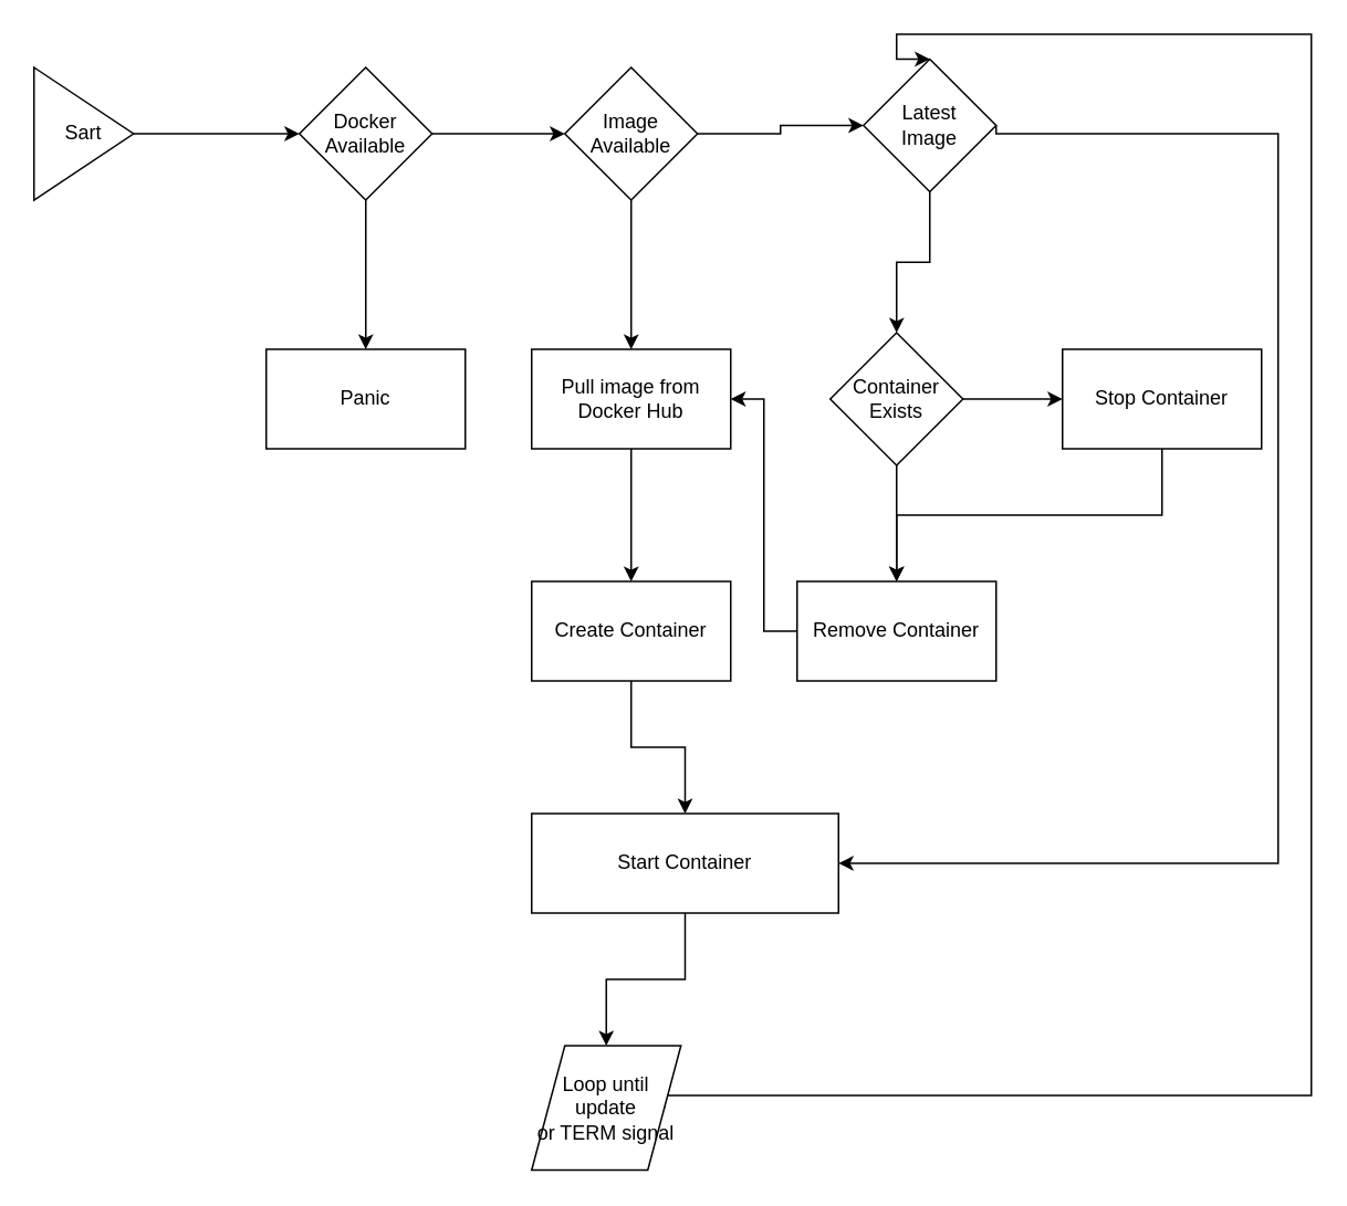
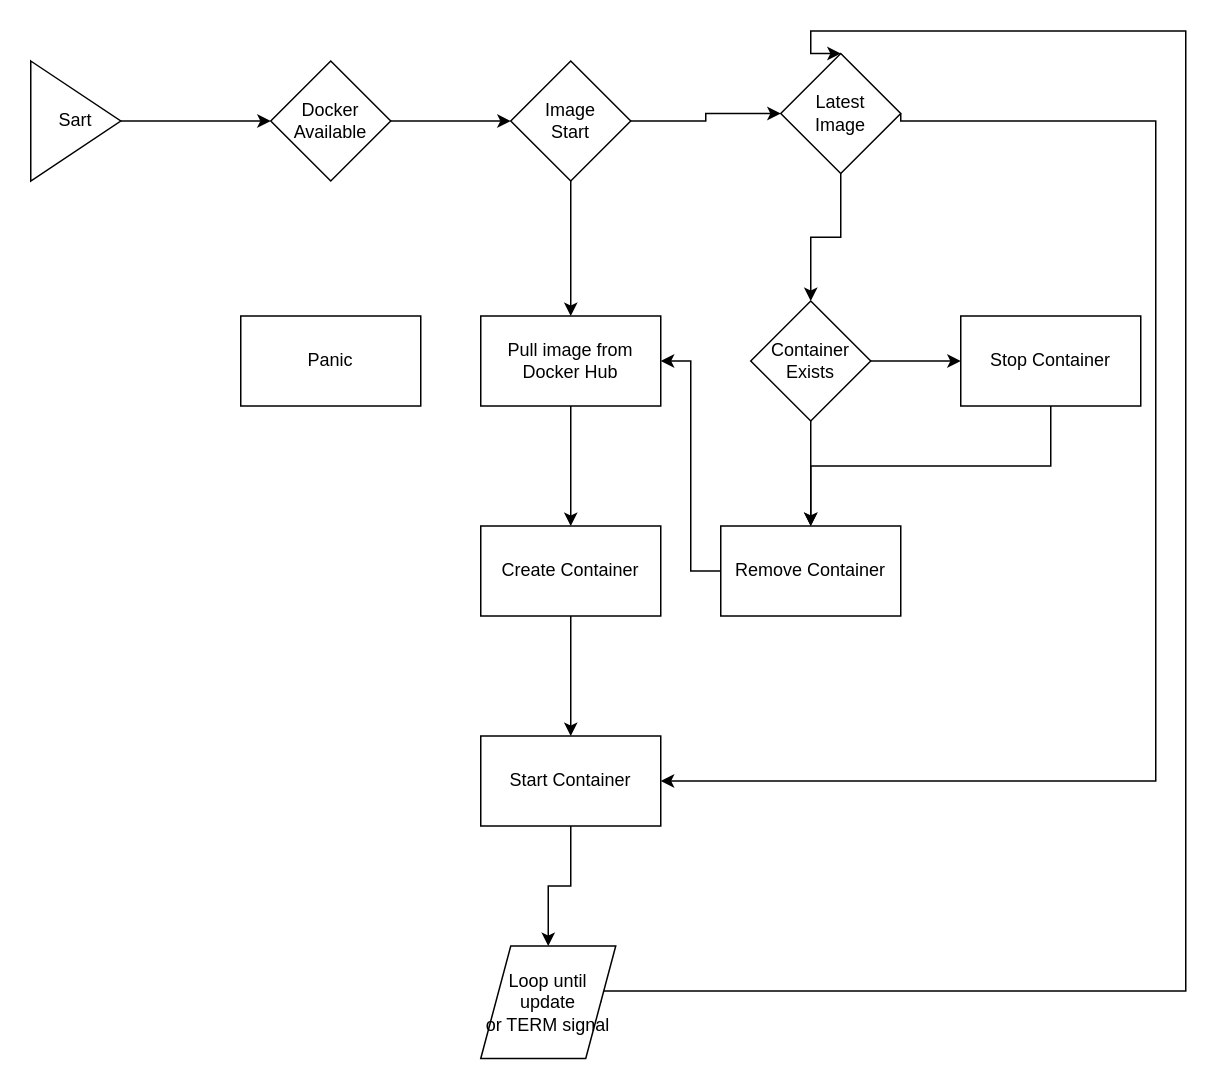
- <mxCell id="7" value="Image&lt;br&gt;Available" style="rhombus;whiteSpace=wrap;html=1;" vertex="1" parent="1"><mxGeometry x="340" y="40" width="80" height="80" as="geometry" /></mxCell>
+ <mxCell id="7" value="Image&lt;br&gt;Start" style="rhombus;whiteSpace=wrap;html=1;" vertex="1" parent="1"><mxGeometry x="340" y="40" width="80" height="80" as="geometry" /></mxCell>
- <mxCell id="3" value="" style="edgeStyle=orthogonalEdgeStyle;rounded=0;orthogonalLoop=1;jettySize=auto;html=1;" edge="1" parent="1" source="4" target="8"><mxGeometry relative="1" as="geometry" /></mxCell>
- <mxCell id="24" value="Start Container" style="whiteSpace=wrap;html=1;" vertex="1" parent="1"><mxGeometry x="320" y="490" width="185" height="60" as="geometry" /></mxCell>
+ <mxCell id="24" value="Start Container" style="whiteSpace=wrap;html=1;" vertex="1" parent="1"><mxGeometry x="320" y="490" width="120" height="60" as="geometry" /></mxCell>
